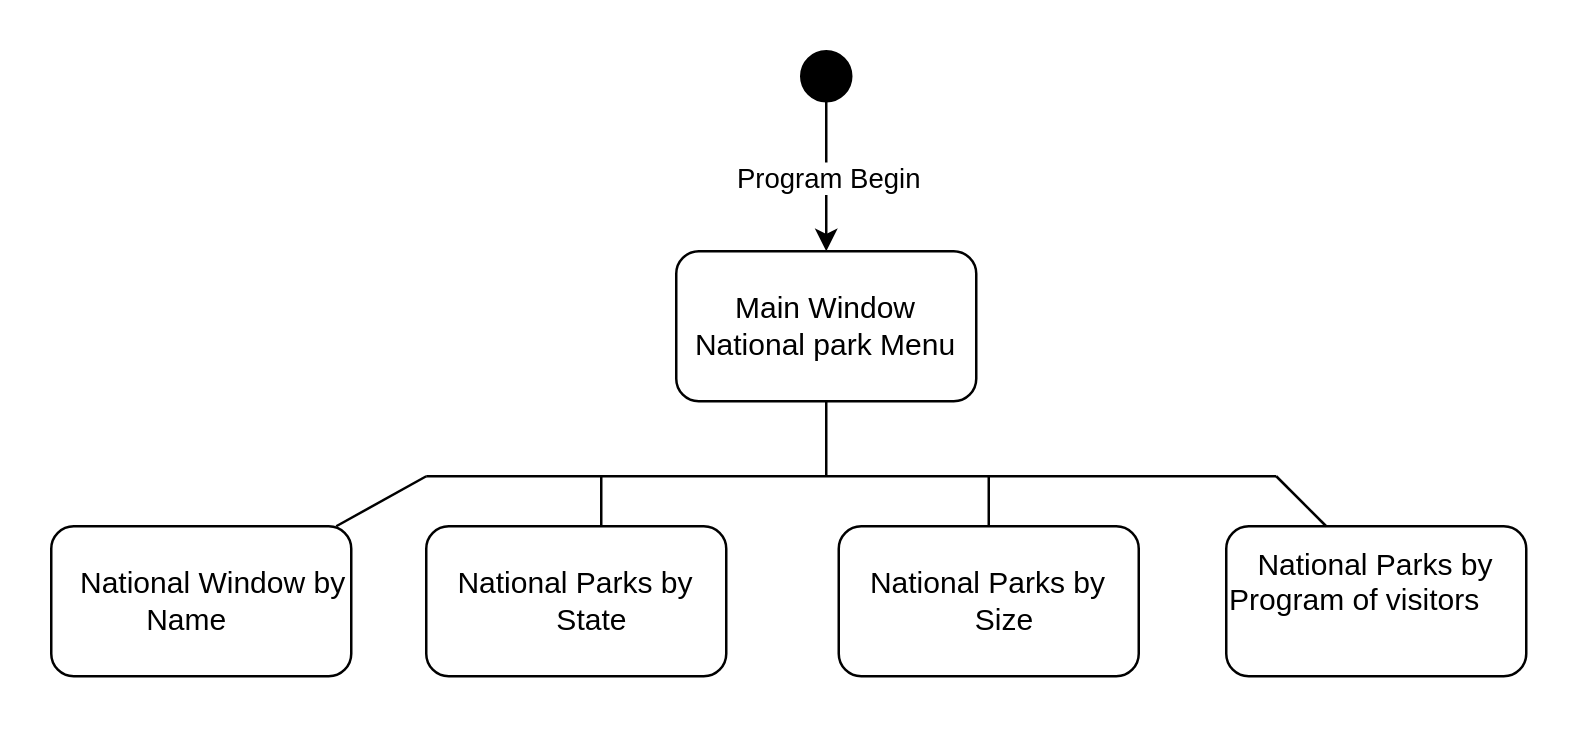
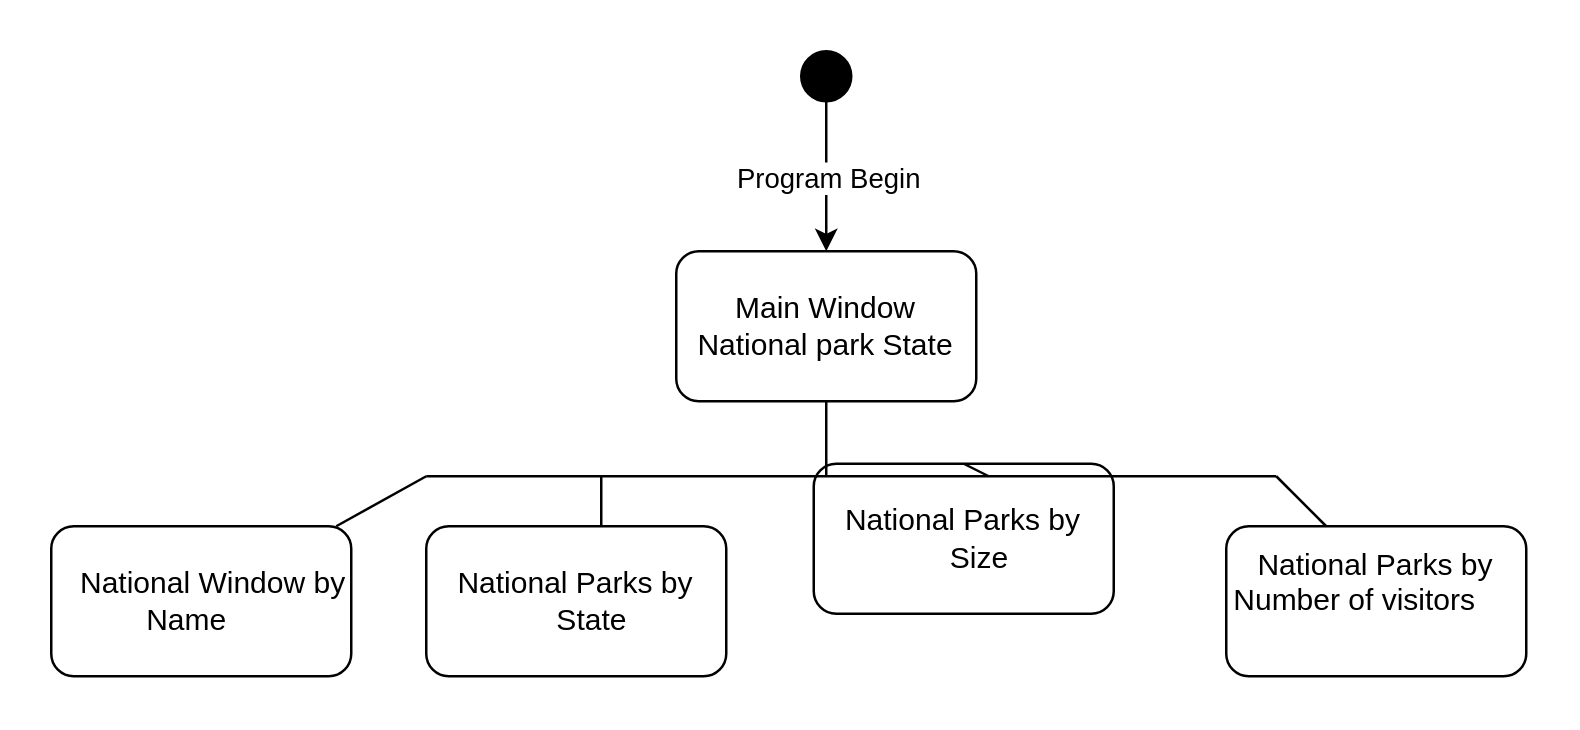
- <mxCell id="3" value="Main Window&lt;br&gt;&lt;div class=&quot;O0&quot; style=&quot;margin-top: 0pt ; margin-bottom: 0pt ; margin-left: 0.38in ; text-indent: -0.38in&quot;&gt;National park Menu&lt;/div&gt;" style="rounded=1;whiteSpace=wrap;html=1;fillColor=none;" vertex="1" parent="1"><mxGeometry x="270" y="100" width="120" height="60" as="geometry" /></mxCell>
+ <mxCell id="3" value="Main Window&lt;br&gt;&lt;div class=&quot;O0&quot; style=&quot;margin-top: 0pt ; margin-bottom: 0pt ; margin-left: 0.38in ; text-indent: -0.38in&quot;&gt;National park State&lt;/div&gt;" style="rounded=1;whiteSpace=wrap;html=1;fillColor=none;" vertex="1" parent="1"><mxGeometry x="270" y="100" width="120" height="60" as="geometry" /></mxCell>
- <mxCell id="14" value="&lt;div class=&quot;O0&quot; style=&quot;margin-top: 0pt ; margin-bottom: 0pt ; margin-left: 0.38in ; text-indent: -0.38in&quot;&gt;National Parks by Size&amp;nbsp; &amp;nbsp; &amp;nbsp; &amp;nbsp;&lt;/div&gt;" style="rounded=1;whiteSpace=wrap;html=1;fillColor=none;" vertex="1" parent="1"><mxGeometry x="335" y="210" width="120" height="60" as="geometry" /></mxCell>
+ <mxCell id="14" value="&lt;div class=&quot;O0&quot; style=&quot;margin-top: 0pt ; margin-bottom: 0pt ; margin-left: 0.38in ; text-indent: -0.38in&quot;&gt;National Parks by Size&amp;nbsp; &amp;nbsp; &amp;nbsp; &amp;nbsp;&lt;/div&gt;" style="rounded=1;whiteSpace=wrap;html=1;fillColor=none;" vertex="1" parent="1"><mxGeometry x="325" y="185" width="120" height="60" as="geometry" /></mxCell>
- <mxCell id="5" value="&lt;span style=&quot;text-indent: -36.48px&quot;&gt;National Parks by Program of visitors&amp;nbsp; &amp;nbsp; &amp;nbsp; &amp;nbsp;&lt;/span&gt;" style="rounded=1;whiteSpace=wrap;html=1;fillColor=none;" vertex="1" parent="1"><mxGeometry x="490" y="210" width="120" height="60" as="geometry" /></mxCell>
+ <mxCell id="5" value="&lt;span style=&quot;text-indent: -36.48px&quot;&gt;National Parks by Number of visitors&amp;nbsp; &amp;nbsp; &amp;nbsp; &amp;nbsp;&lt;/span&gt;" style="rounded=1;whiteSpace=wrap;html=1;fillColor=none;" vertex="1" parent="1"><mxGeometry x="490" y="210" width="120" height="60" as="geometry" /></mxCell>
